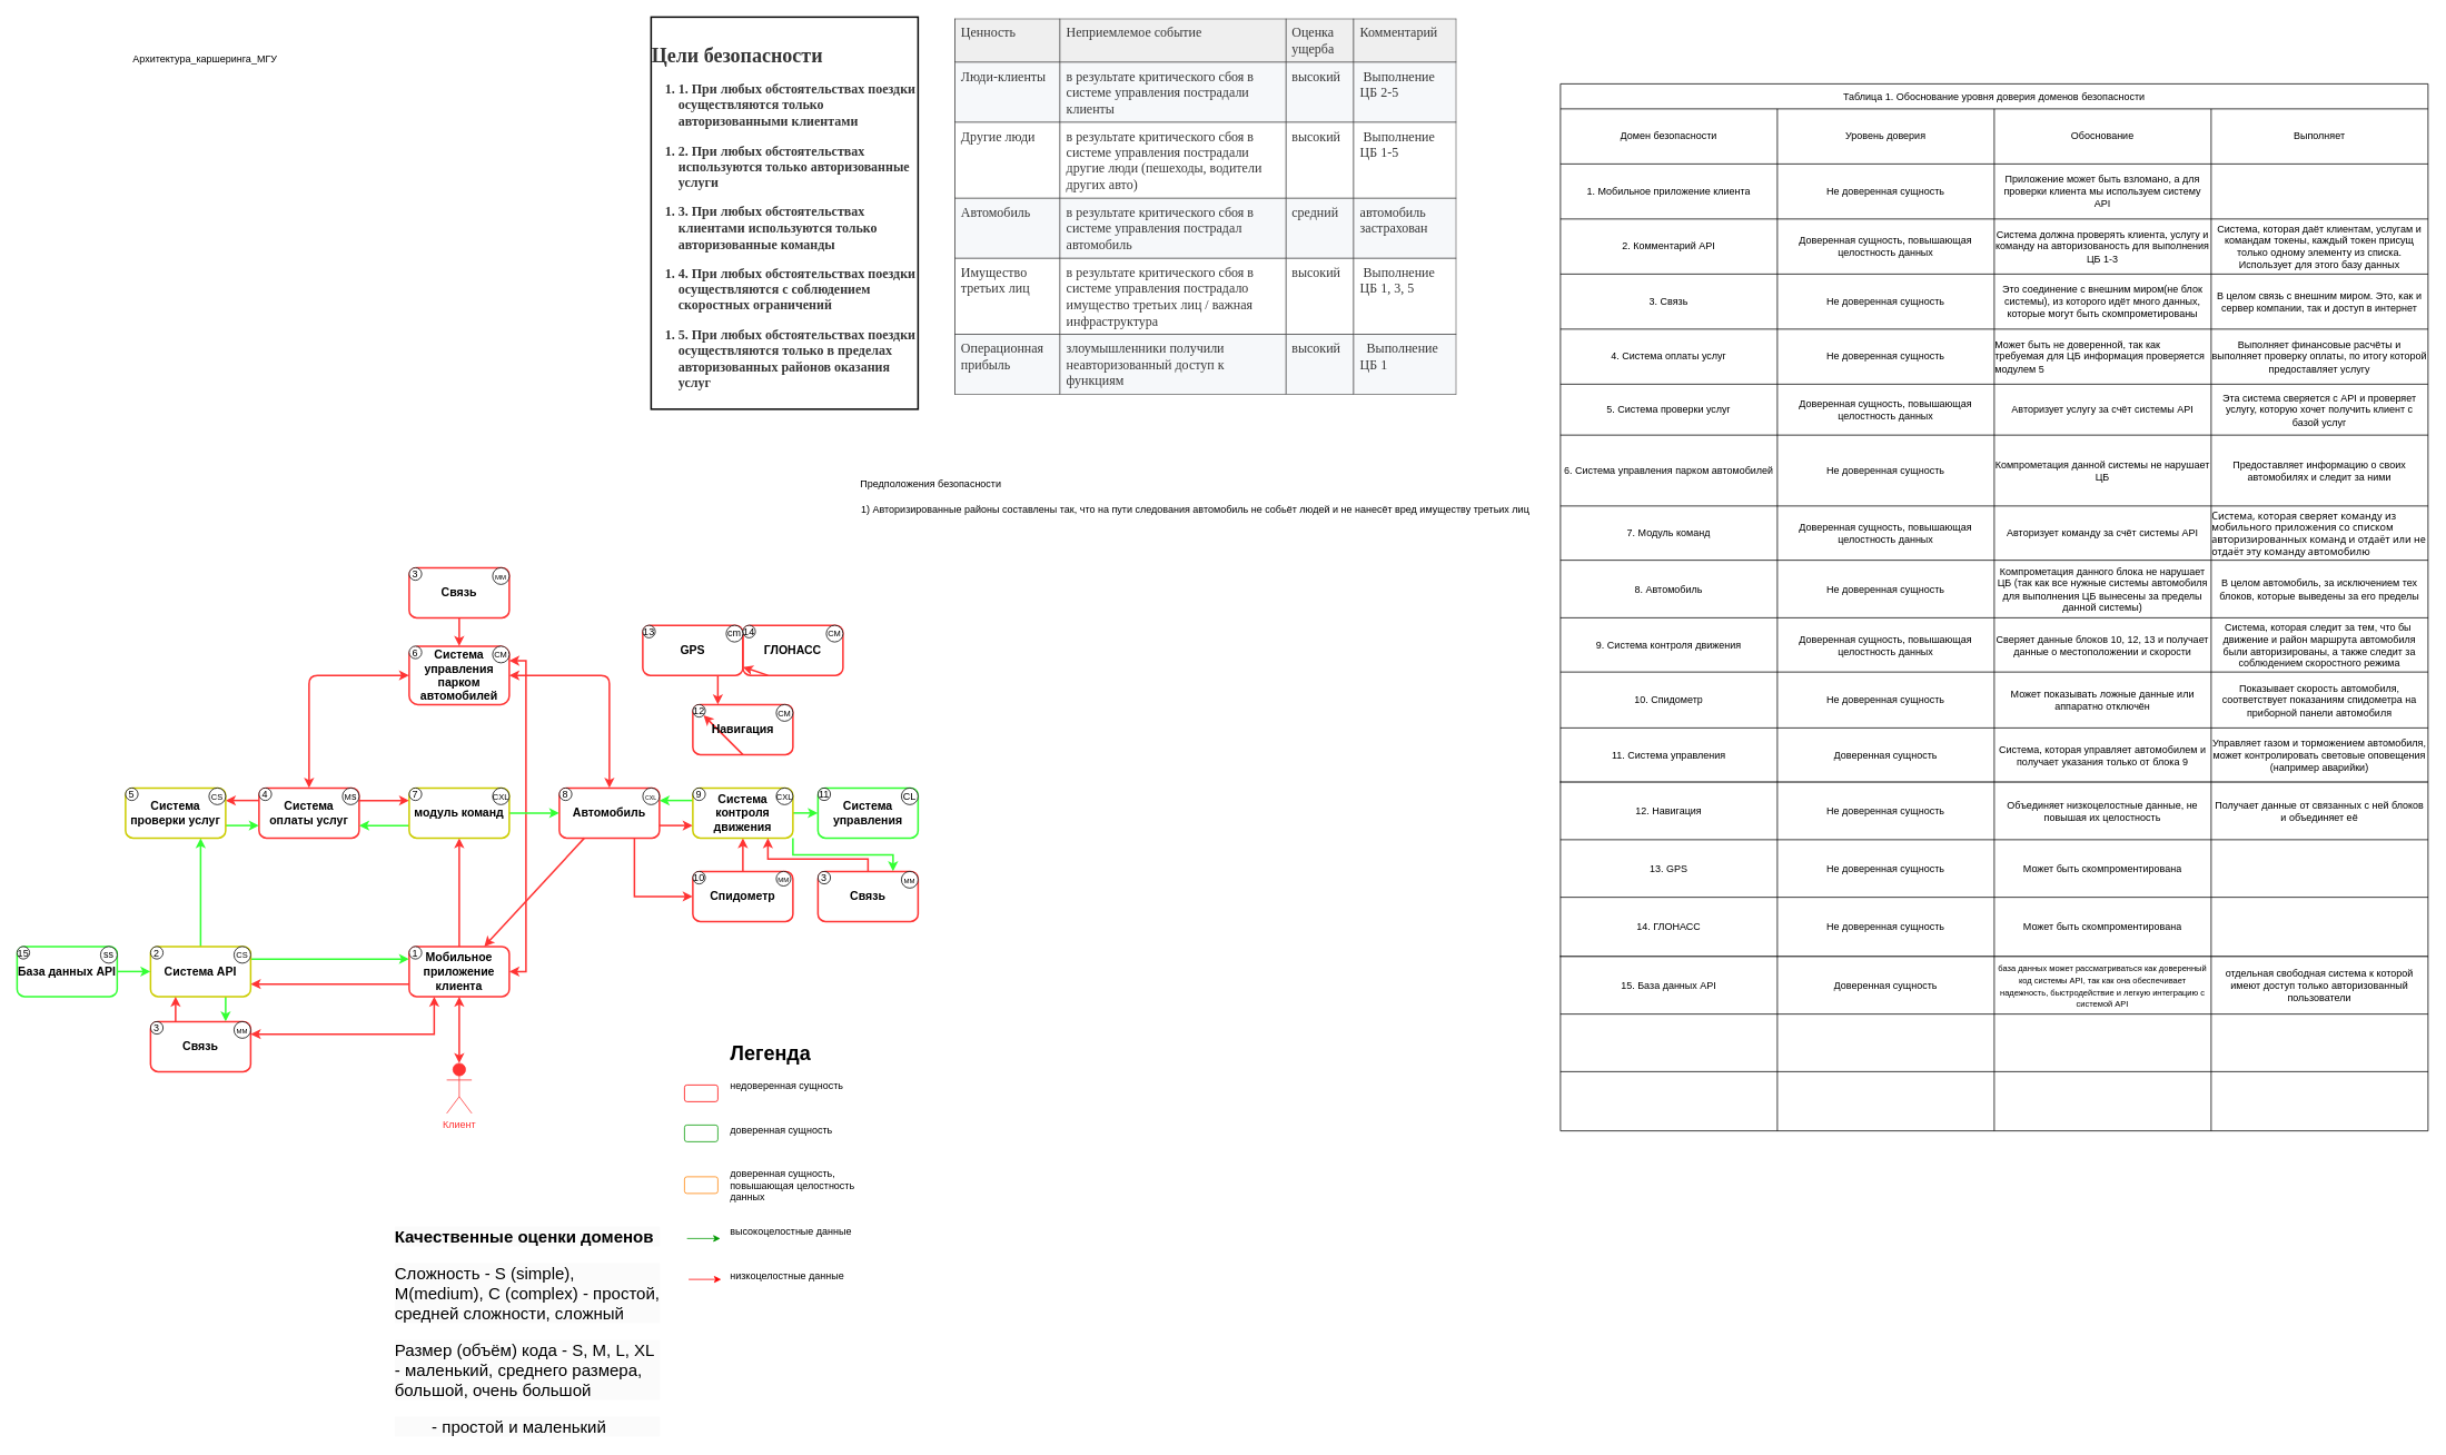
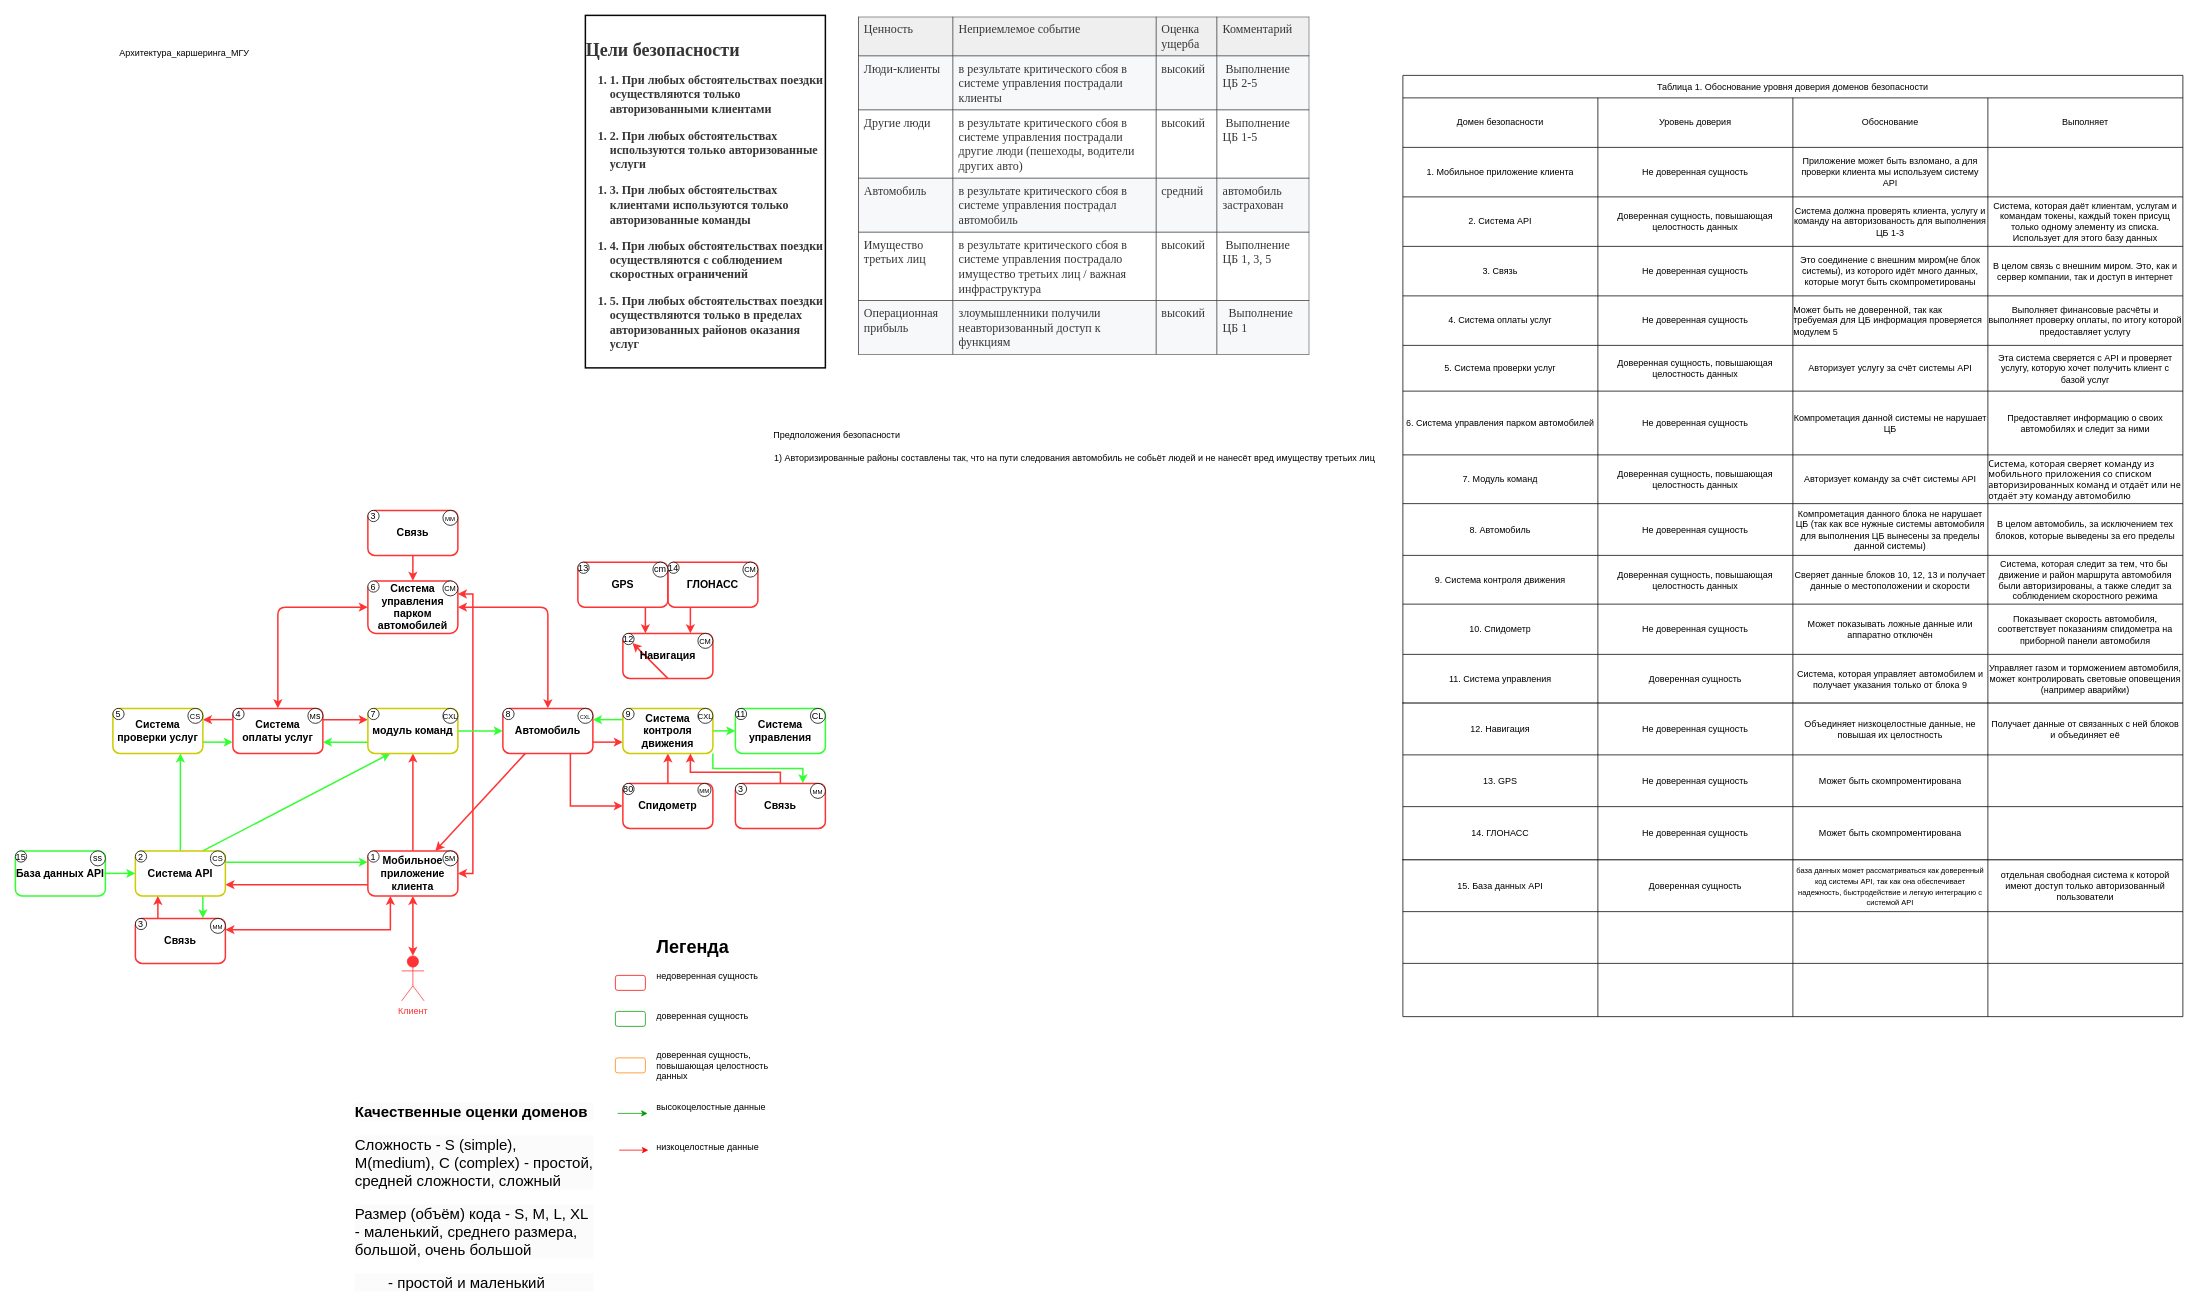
- <mxCell id="72" value="2. Комментарий API" style="shape=partialRectangle;html=1;whiteSpace=wrap;connectable=0;strokeColor=inherit;overflow=hidden;fillColor=none;top=0;left=0;bottom=0;right=0;pointerEvents=1;" parent="71" vertex="1"><mxGeometry width="260" height="66" as="geometry"><mxRectangle width="260" height="66" as="alternateBounds" /></mxGeometry></mxCell>
+ <mxCell id="72" value="2. Система API" style="shape=partialRectangle;html=1;whiteSpace=wrap;connectable=0;strokeColor=inherit;overflow=hidden;fillColor=none;top=0;left=0;bottom=0;right=0;pointerEvents=1;" parent="71" vertex="1"><mxGeometry width="260" height="66" as="geometry"><mxRectangle width="260" height="66" as="alternateBounds" /></mxGeometry></mxCell>
- <mxCell id="38" style="rounded=0;orthogonalLoop=1;jettySize=auto;html=1;exitX=0.25;exitY=1;exitDx=0;exitDy=0;strokeWidth=2;strokeColor=#FF3333;" parent="1" source="37" target="30" edge="1"><mxGeometry relative="1" as="geometry" /></mxCell>
+ <mxCell id="38" style="rounded=0;orthogonalLoop=1;jettySize=auto;html=1;exitX=0.25;exitY=1;exitDx=0;exitDy=0;entryX=0.75;entryY=0;entryDx=0;entryDy=0;strokeWidth=2;strokeColor=#FF3333;" parent="1" source="37" target="40" edge="1"><mxGeometry relative="1" as="geometry" /></mxCell>
- <mxCell id="54" value="10" style="ellipse;whiteSpace=wrap;html=1;aspect=fixed;" parent="1" vertex="1"><mxGeometry x="830" y="1044" width="15" height="15" as="geometry" /></mxCell>
+ <mxCell id="54" value="80" style="ellipse;whiteSpace=wrap;html=1;aspect=fixed;" parent="1" vertex="1"><mxGeometry x="830" y="1044" width="15" height="15" as="geometry" /></mxCell>
+ <mxCell id="20" style="edgeStyle=none;rounded=0;orthogonalLoop=1;jettySize=auto;html=1;exitX=0.75;exitY=0;exitDx=0;exitDy=0;entryX=0.25;entryY=1;entryDx=0;entryDy=0;strokeColor=#33FF33;strokeWidth=2;" parent="1" source="21" target="45" edge="1"><mxGeometry relative="1" as="geometry" /></mxCell>
+ <mxCell id="173" value="s&lt;font size=&quot;1&quot;&gt;M&lt;/font&gt;" style="ellipse;whiteSpace=wrap;html=1;aspect=fixed;" parent="1" vertex="1"><mxGeometry x="590" y="1134" width="20" height="20" as="geometry" /></mxCell>
